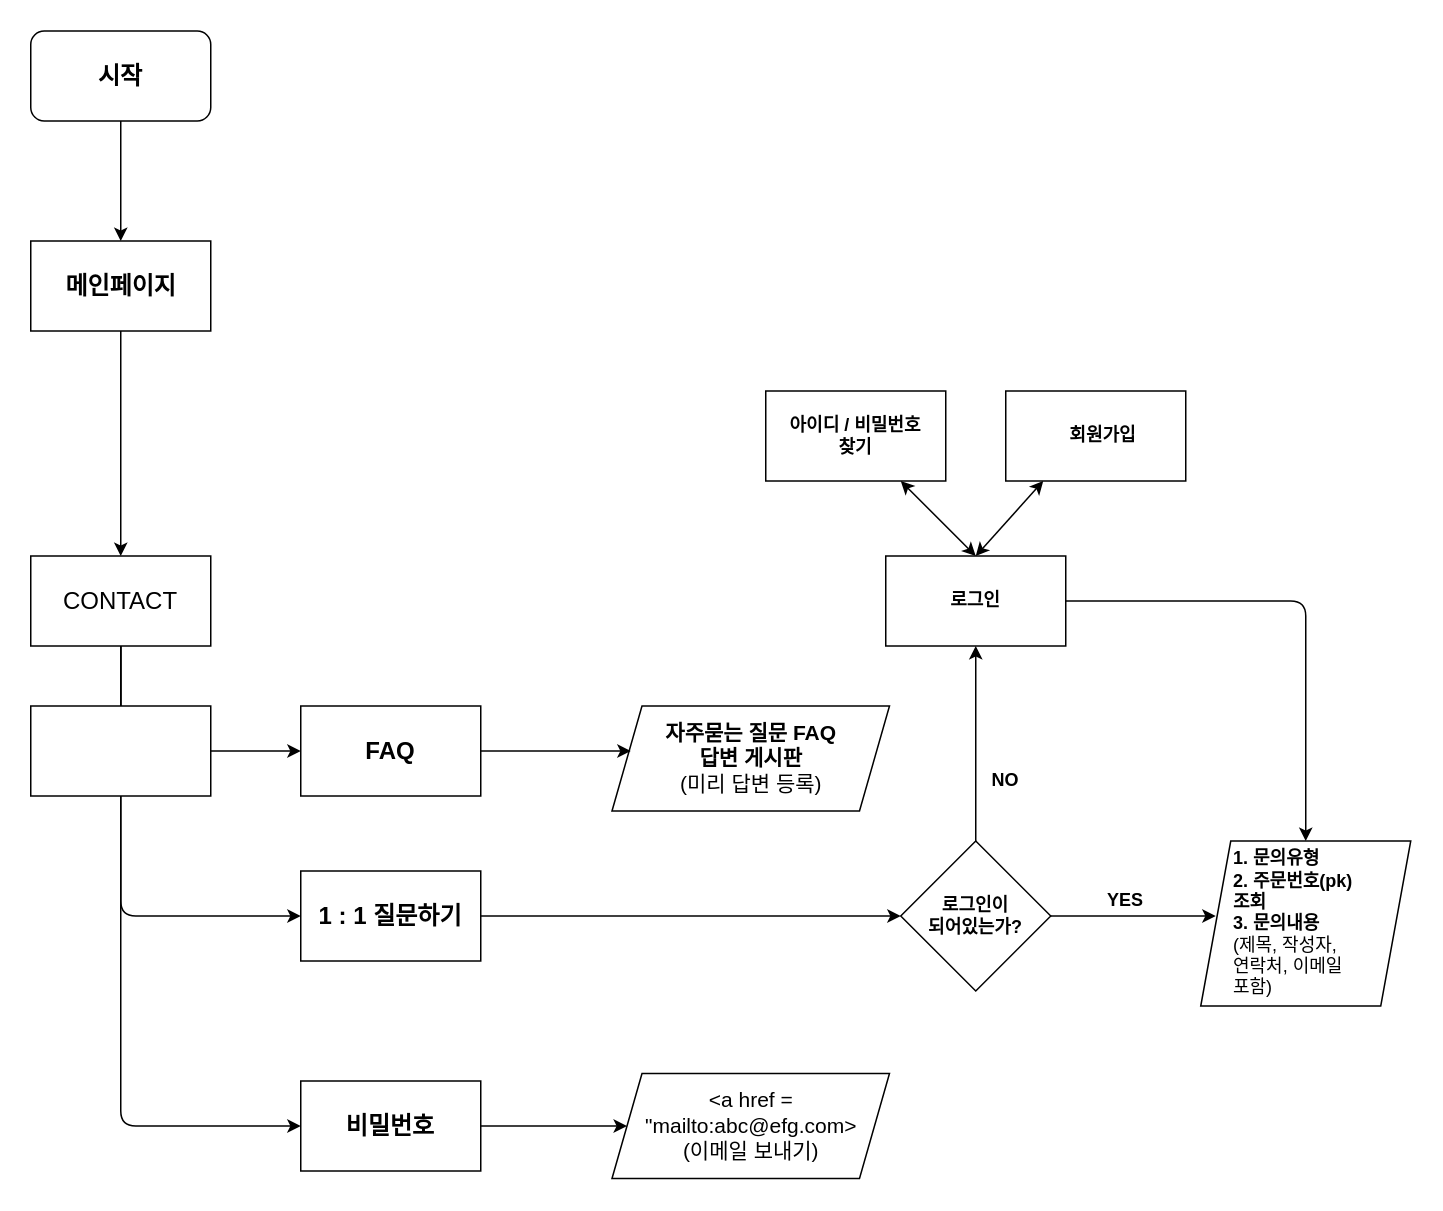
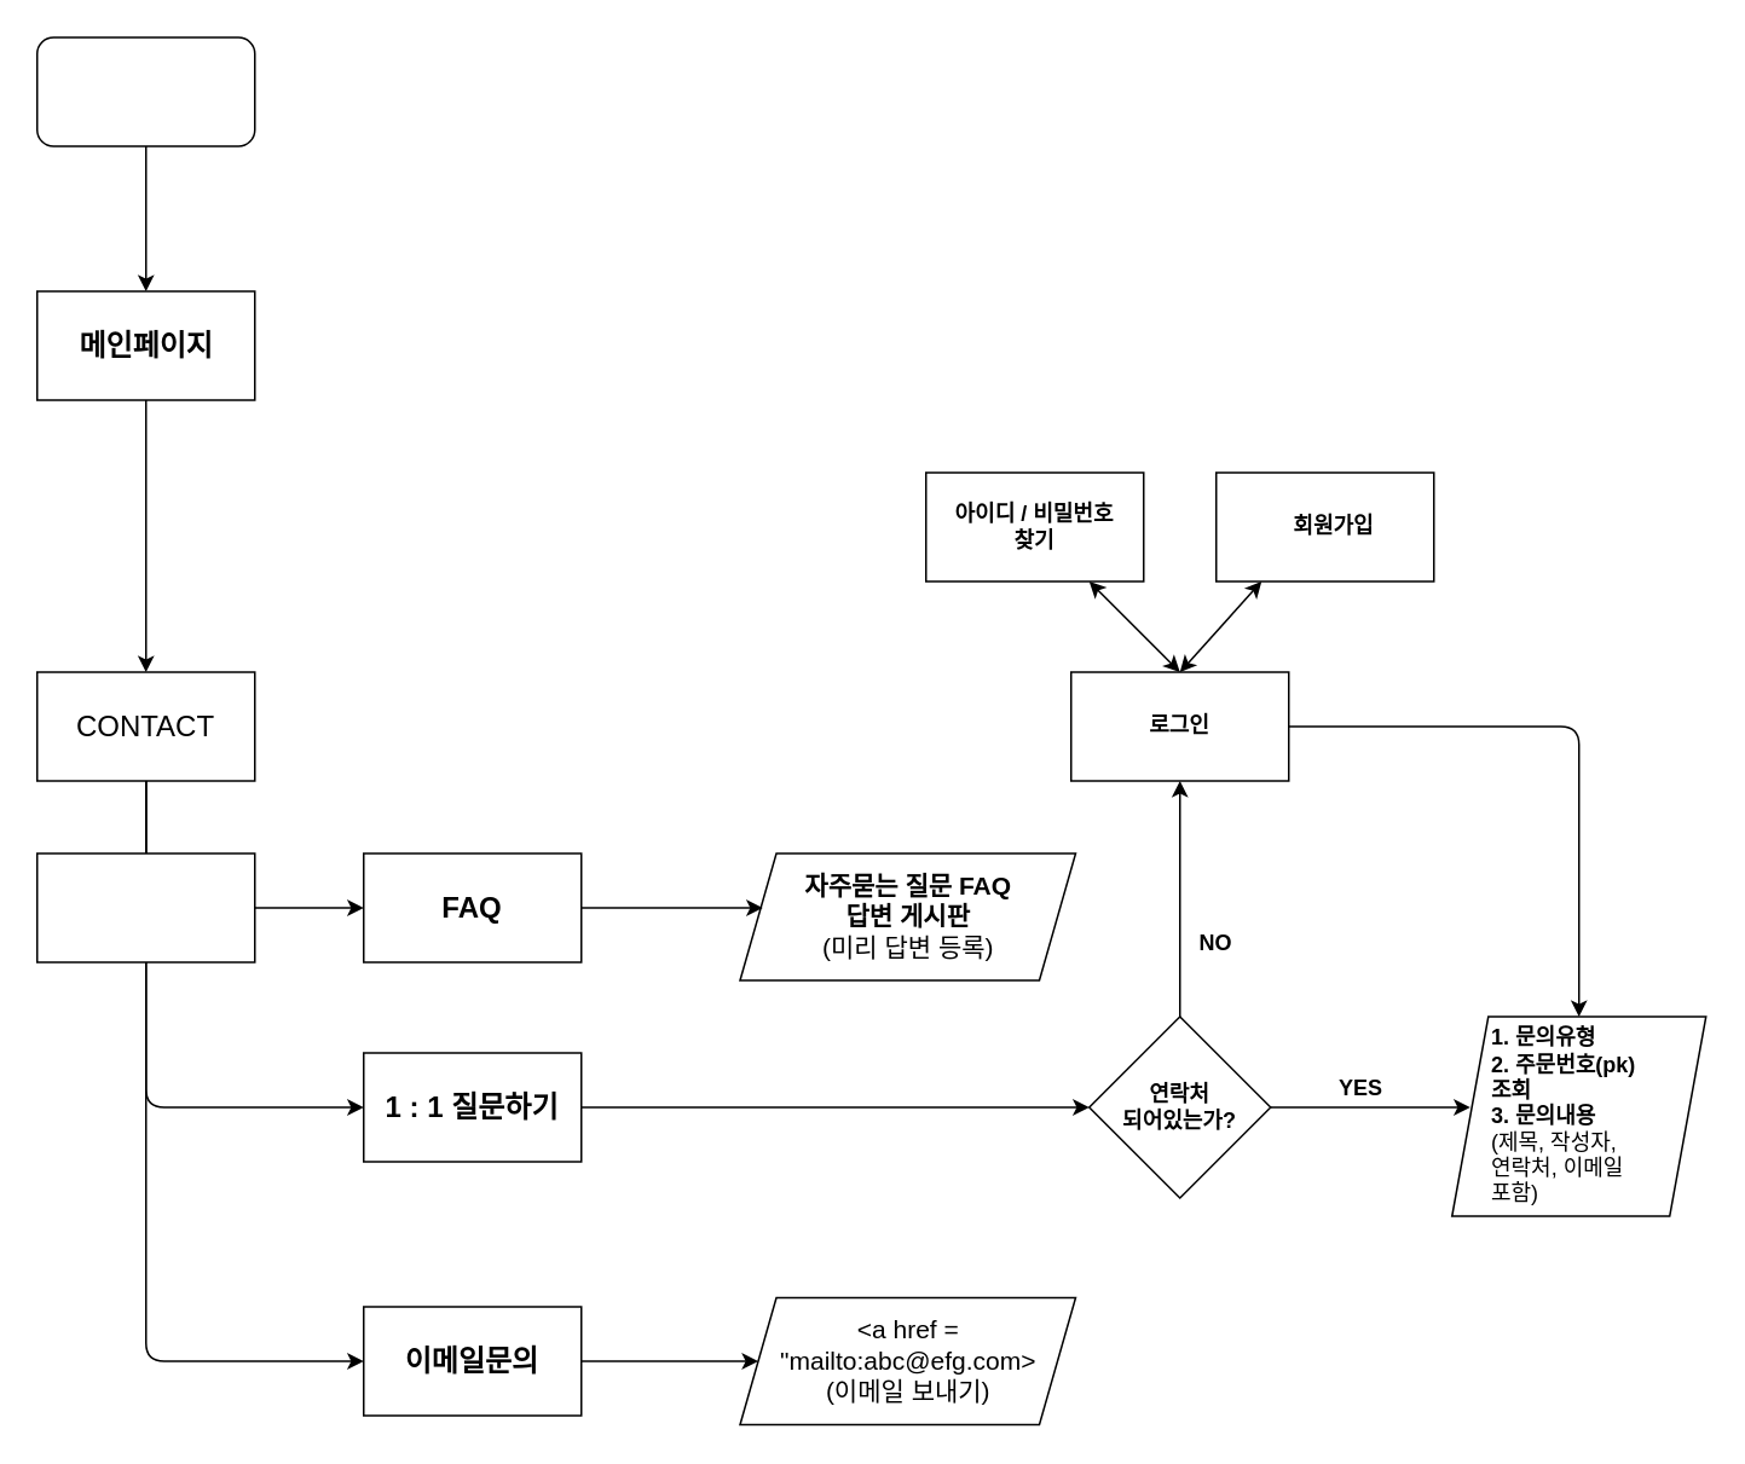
- <mxCell id="5" value="&lt;font style=&quot;font-size: 16px&quot;&gt;&lt;b&gt;시작&lt;/b&gt;&lt;/font&gt;" style="text;html=1;strokeColor=none;fillColor=none;align=center;verticalAlign=middle;whiteSpace=wrap;rounded=0;" parent="1" vertex="1"><mxGeometry x="60" y="40" width="40" height="20" as="geometry" /></mxCell>
- <mxCell id="16" value="&lt;b&gt;로그인이&lt;br&gt;되어있는가?&lt;/b&gt;" style="text;html=1;strokeColor=none;fillColor=none;align=center;verticalAlign=middle;whiteSpace=wrap;rounded=0;" parent="1" vertex="1"><mxGeometry x="615" y="585" width="70" height="50" as="geometry" /></mxCell>
+ <mxCell id="16" value="&lt;b&gt;연락처&lt;br&gt;되어있는가?&lt;/b&gt;" style="text;html=1;strokeColor=none;fillColor=none;align=center;verticalAlign=middle;whiteSpace=wrap;rounded=0;" parent="1" vertex="1"><mxGeometry x="615" y="585" width="70" height="50" as="geometry" /></mxCell>
- <mxCell id="22" value="&lt;b&gt;&lt;span style=&quot;font-size: 16px&quot;&gt;비밀번호&lt;/span&gt;&lt;br&gt;&lt;/b&gt;" style="text;html=1;strokeColor=none;fillColor=none;align=center;verticalAlign=middle;whiteSpace=wrap;rounded=0;" parent="1" vertex="1"><mxGeometry x="200" y="730" width="120" height="40" as="geometry" /></mxCell>
+ <mxCell id="22" value="&lt;b&gt;&lt;span style=&quot;font-size: 16px&quot;&gt;이메일문의&lt;/span&gt;&lt;br&gt;&lt;/b&gt;" style="text;html=1;strokeColor=none;fillColor=none;align=center;verticalAlign=middle;whiteSpace=wrap;rounded=0;" parent="1" vertex="1"><mxGeometry x="200" y="730" width="120" height="40" as="geometry" /></mxCell>
